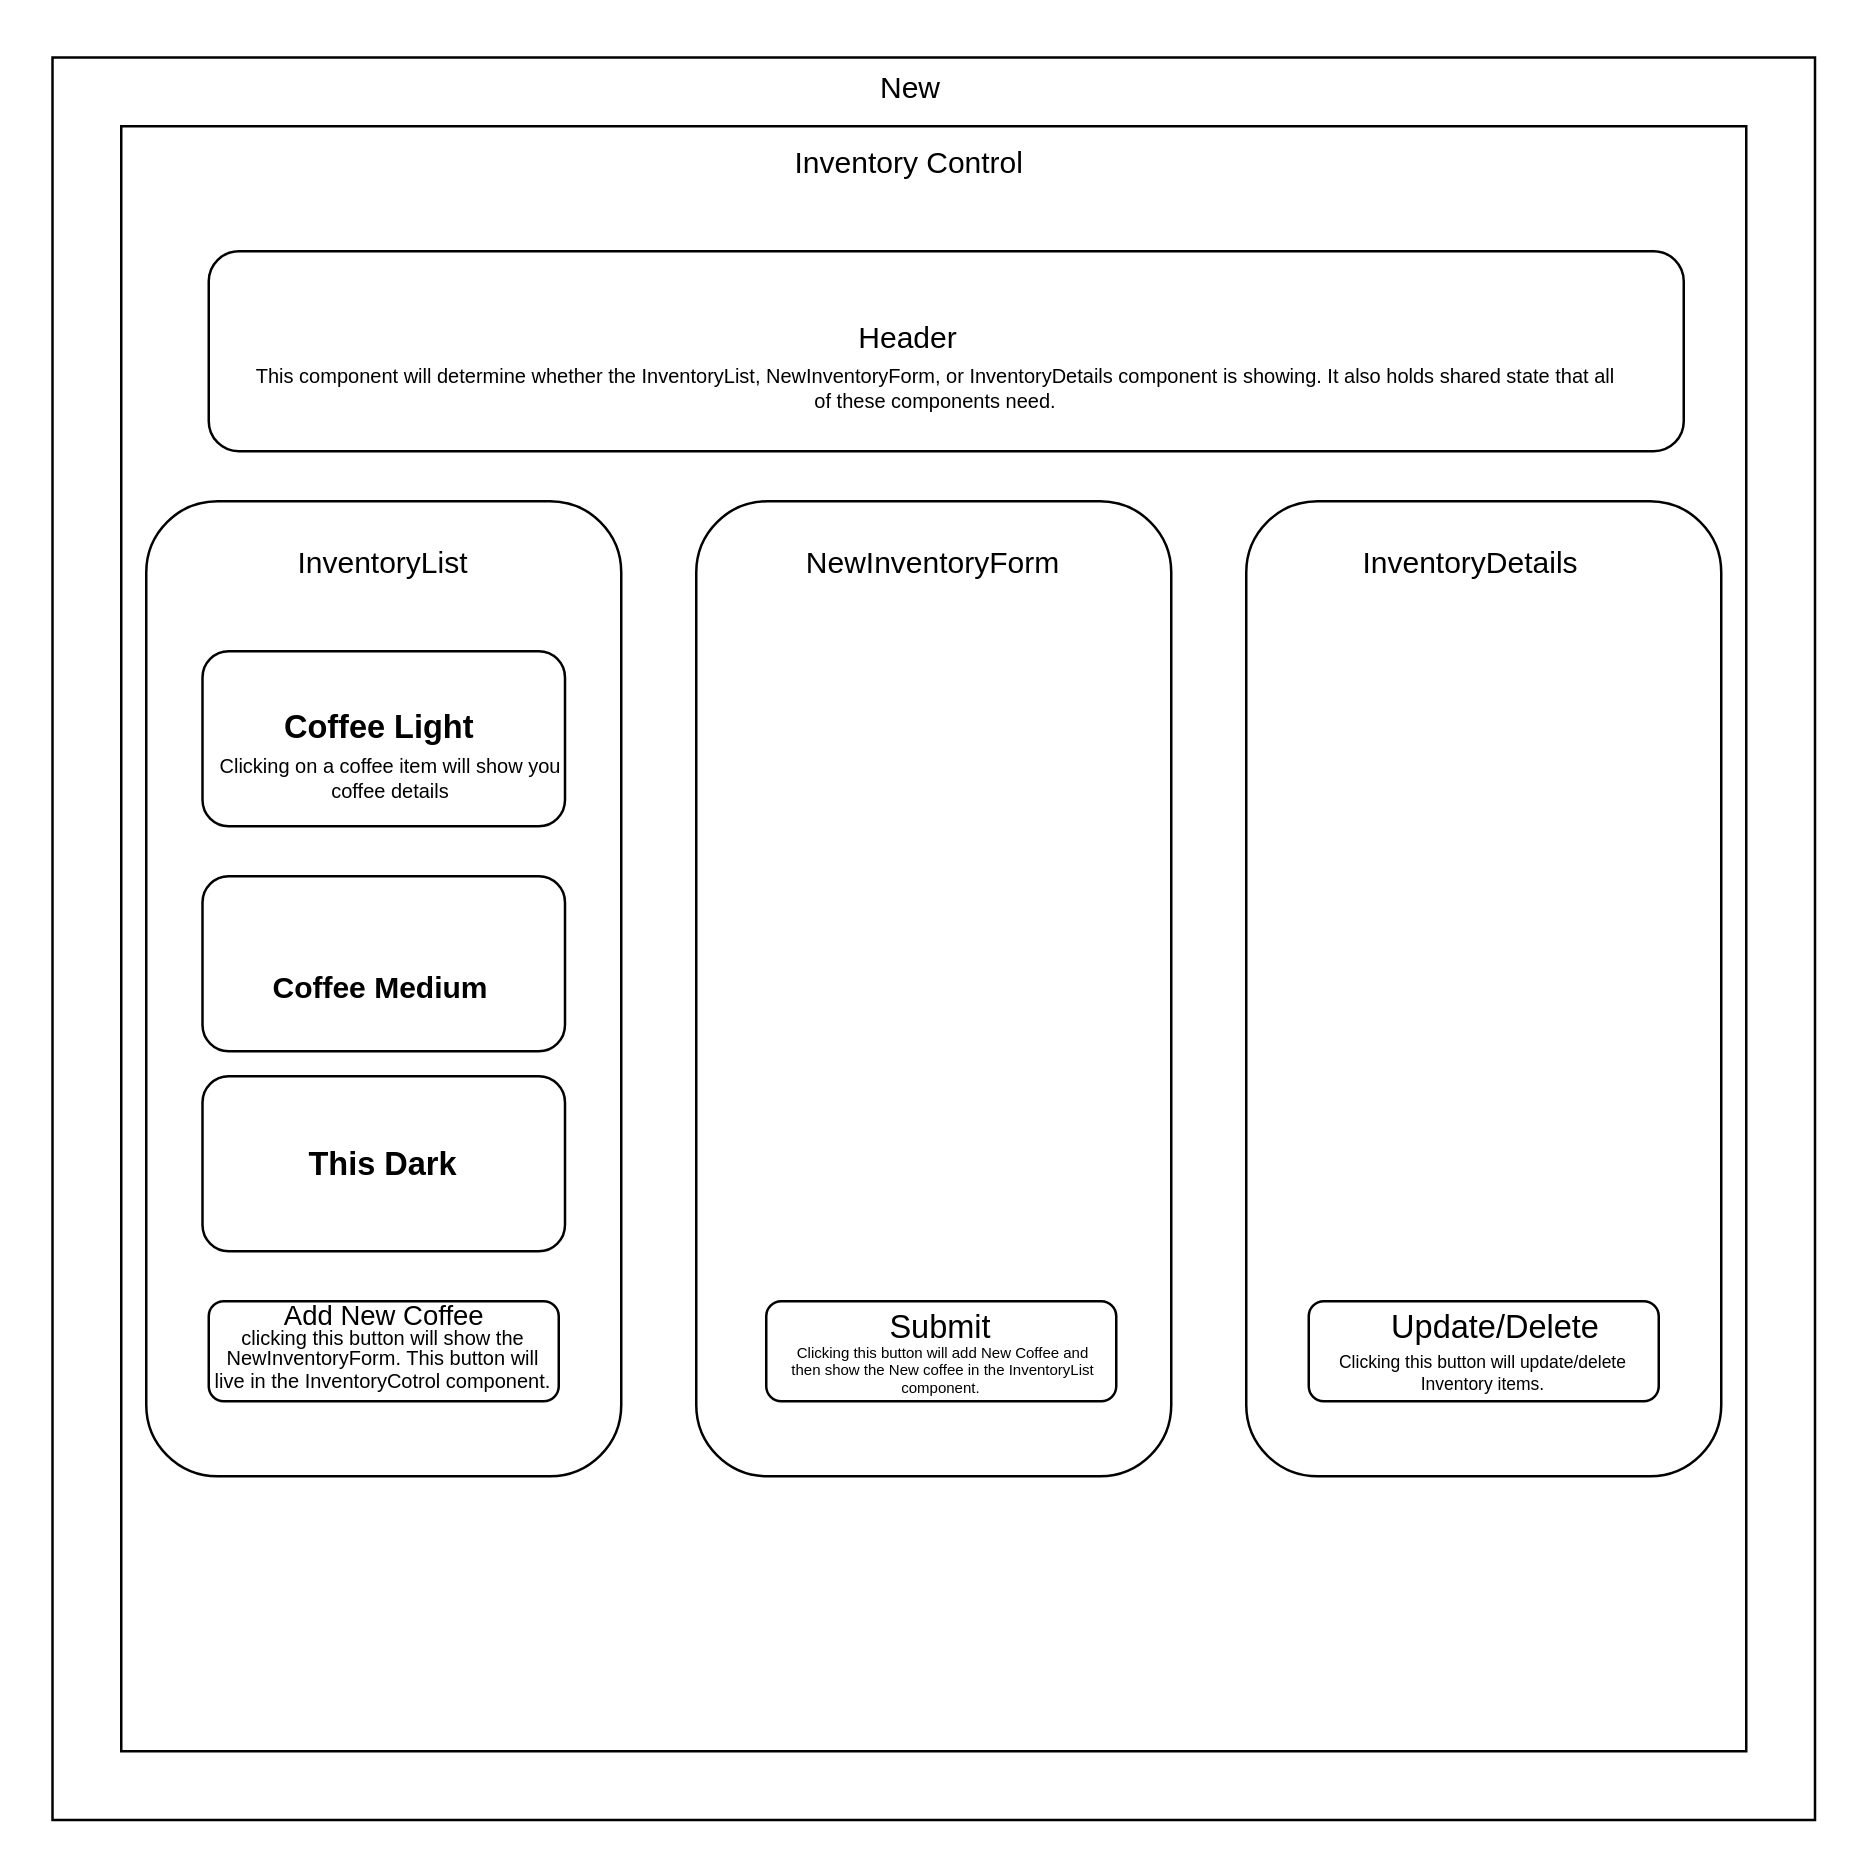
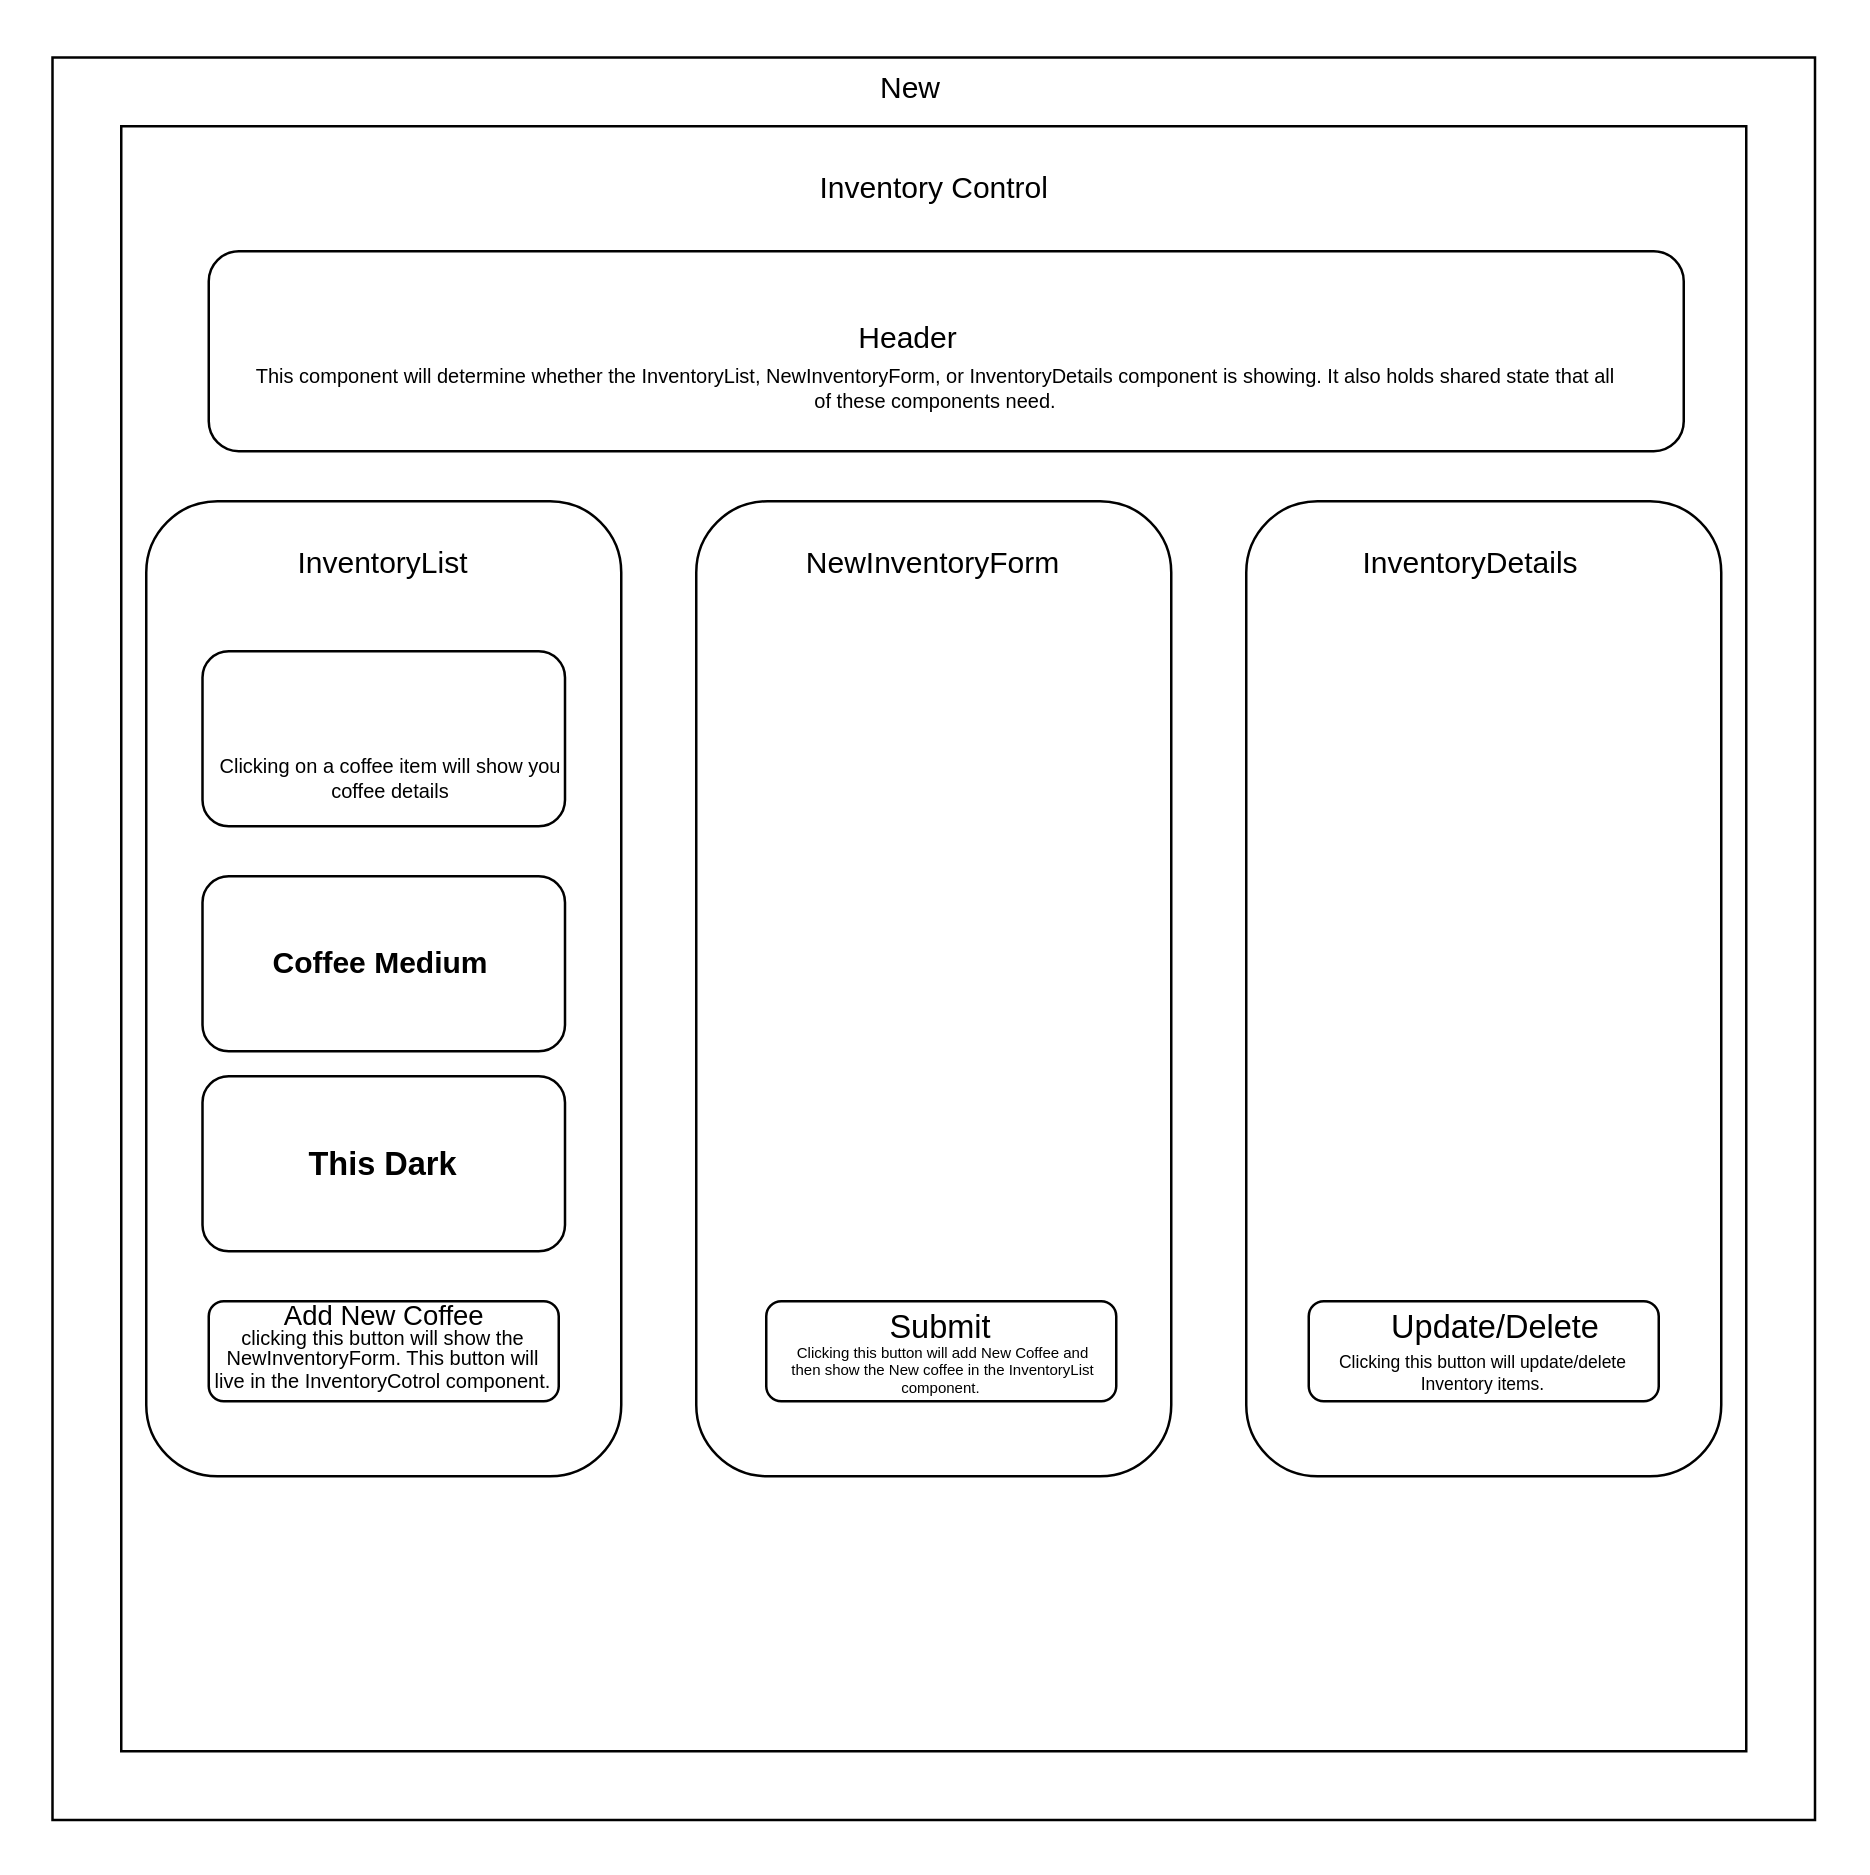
- <mxCell id="10" value="Inventory Control" style="text;html=1;strokeColor=none;fillColor=none;align=center;verticalAlign=middle;whiteSpace=wrap;rounded=0;" vertex="1" parent="1"><mxGeometry x="306" y="50" width="115" height="30" as="geometry" /></mxCell>
+ <mxCell id="10" value="Inventory Control" style="text;html=1;strokeColor=none;fillColor=none;align=center;verticalAlign=middle;whiteSpace=wrap;rounded=0;" vertex="1" parent="1"><mxGeometry x="316" y="60" width="115" height="30" as="geometry" /></mxCell>
- <mxCell id="17" value="&lt;b&gt;&lt;font style=&quot;font-size: 13px;&quot;&gt;Coffee Light&lt;/font&gt;&lt;/b&gt;" style="text;html=1;strokeColor=none;fillColor=none;align=center;verticalAlign=middle;whiteSpace=wrap;rounded=0;" vertex="1" parent="1"><mxGeometry x="99.25" y="270" width="105" height="40" as="geometry" /></mxCell>
- <mxCell id="18" value="&lt;b&gt;Coffee Medium&lt;/b&gt;" style="text;html=1;strokeColor=none;fillColor=none;align=center;verticalAlign=middle;whiteSpace=wrap;rounded=0;" vertex="1" parent="1"><mxGeometry x="103" y="380" width="97.5" height="30" as="geometry" /></mxCell>
+ <mxCell id="18" value="&lt;b&gt;Coffee Medium&lt;/b&gt;" style="text;html=1;strokeColor=none;fillColor=none;align=center;verticalAlign=middle;whiteSpace=wrap;rounded=0;" vertex="1" parent="1"><mxGeometry x="103" y="370" width="97.5" height="30" as="geometry" /></mxCell>
